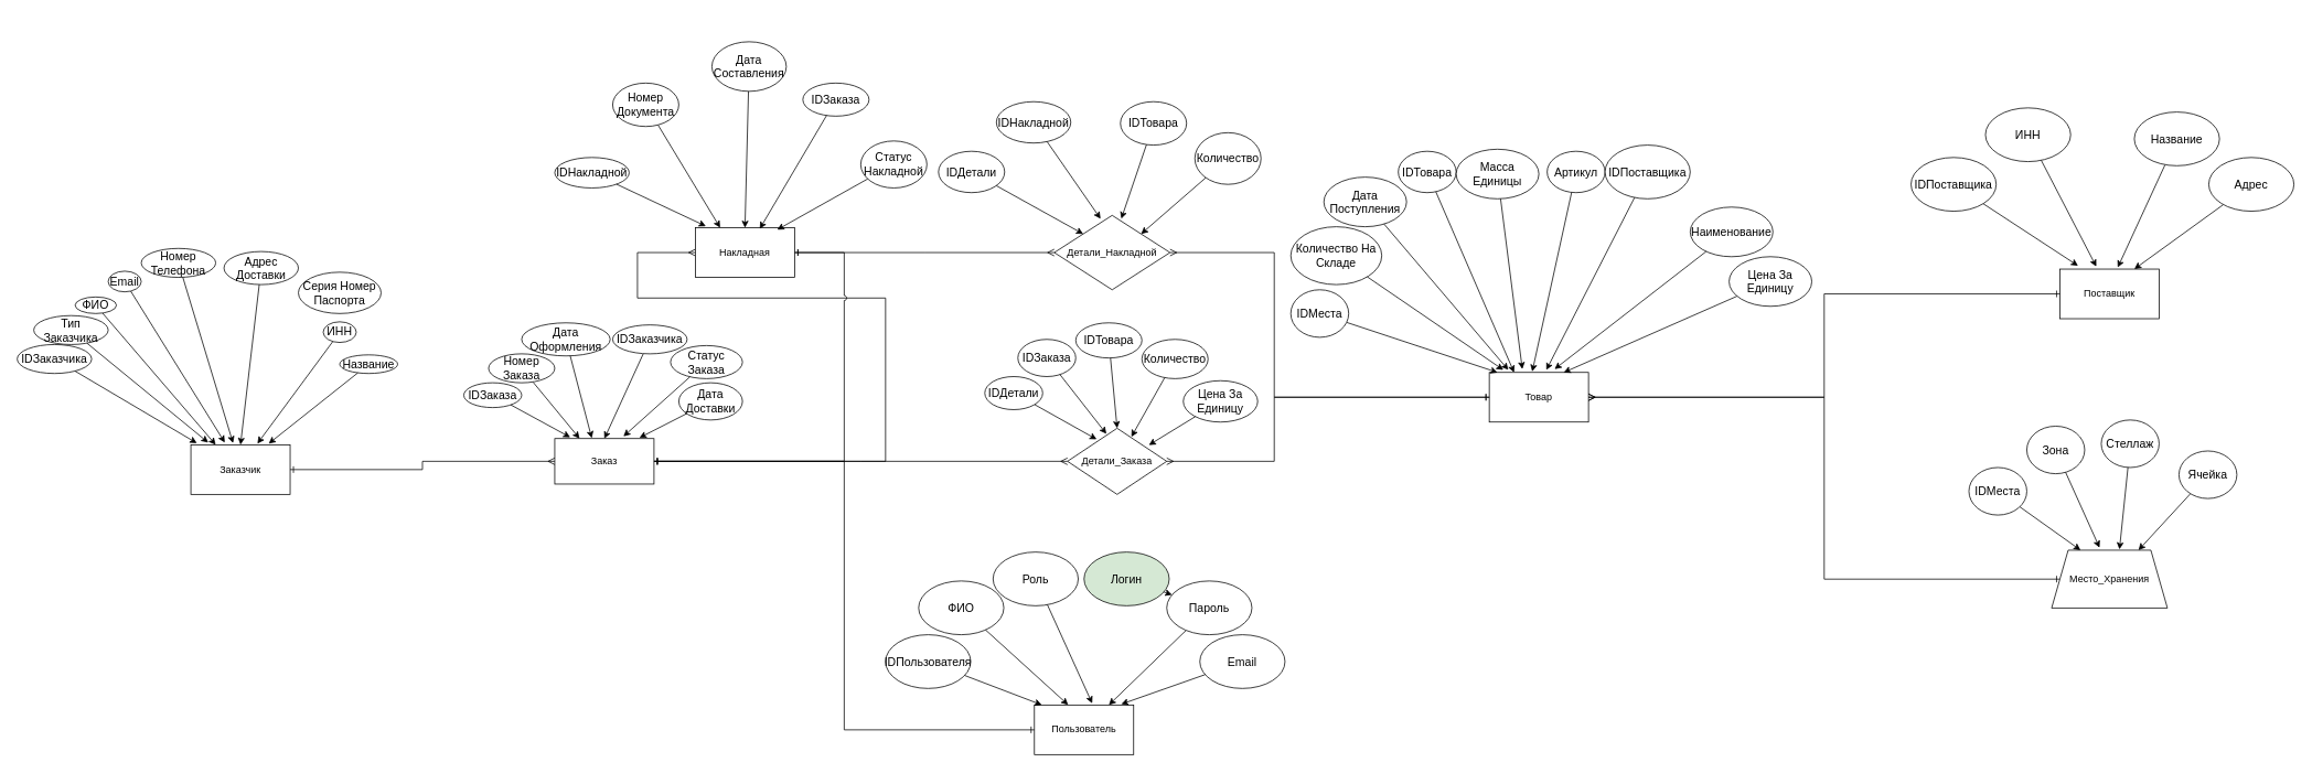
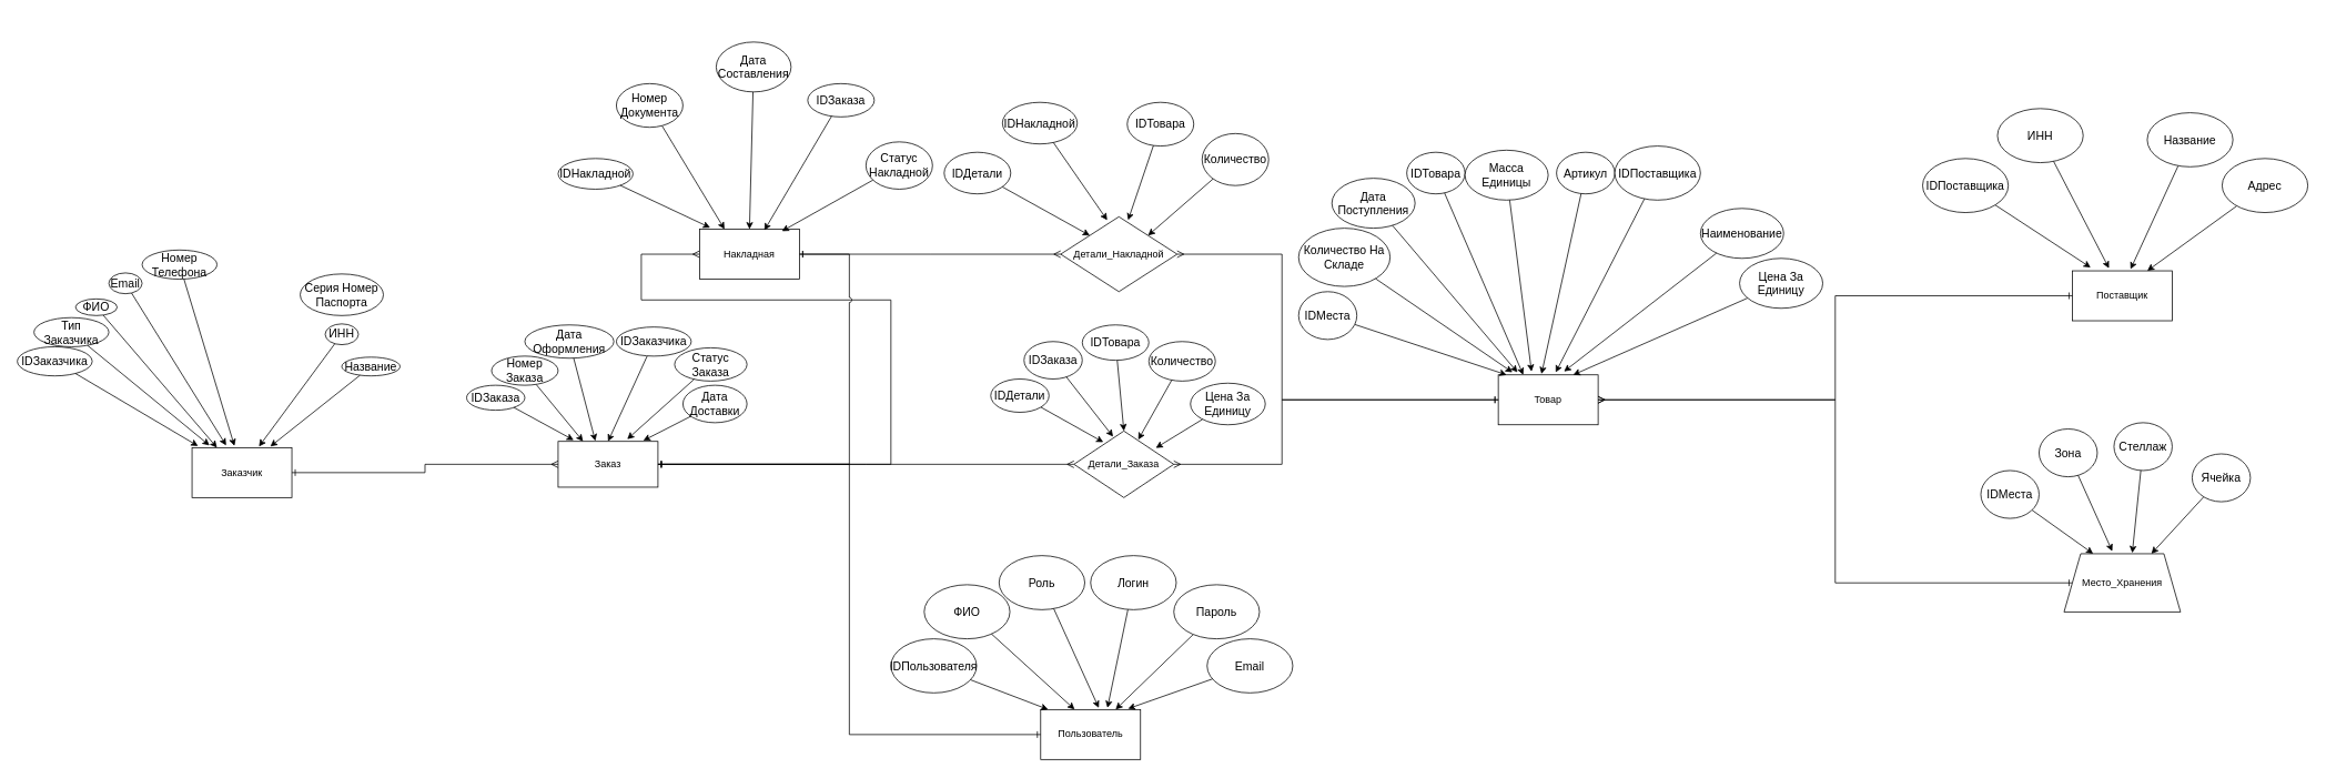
- <mxCell id="104" value="&lt;div&gt;&lt;span class=&quot;text-sm px-1 rounded-sm !font-mono bg-orange-300/15 text-orange-500 dark:text-orange-300&quot;&gt;Адрес Доставки&lt;/span&gt;&lt;/div&gt;" style="ellipse;whiteSpace=wrap;html=1;fontSize=14;" parent="95" vertex="1"><mxGeometry x="250" y="3.75" width="90" height="40" as="geometry" /></mxCell>
- <mxCell id="103" style="rounded=0;orthogonalLoop=1;jettySize=auto;html=1;entryX=0.5;entryY=0;entryDx=0;entryDy=0;" parent="95" source="104" target="96" edge="1"><mxGeometry relative="1" as="geometry" /></mxCell>
- <mxCell id="119" value="&lt;div&gt;&lt;span class=&quot;text-sm px-1 rounded-sm !font-mono bg-orange-300/15 text-orange-500 dark:text-orange-300&quot;&gt;Логин&lt;/span&gt;&lt;/div&gt;" style="ellipse;whiteSpace=wrap;html=1;fontSize=14;fillColor=#d5e8d4;" parent="114" vertex="1"><mxGeometry x="240" width="103" height="65" as="geometry" /></mxCell>
+ <mxCell id="119" value="&lt;div&gt;&lt;span class=&quot;text-sm px-1 rounded-sm !font-mono bg-orange-300/15 text-orange-500 dark:text-orange-300&quot;&gt;Логин&lt;/span&gt;&lt;/div&gt;" style="ellipse;whiteSpace=wrap;html=1;fontSize=14;" parent="114" vertex="1"><mxGeometry x="240" width="103" height="65" as="geometry" /></mxCell>
- <mxCell id="124" style="rounded=0;orthogonalLoop=1;jettySize=auto;html=1;" parent="114" source="119" target="121" edge="1"><mxGeometry relative="1" as="geometry" /></mxCell>
+ <mxCell id="124" style="rounded=0;orthogonalLoop=1;jettySize=auto;html=1;entryX=0.669;entryY=-0.033;entryDx=0;entryDy=0;entryPerimeter=0;" parent="114" source="119" target="115" edge="1"><mxGeometry relative="1" as="geometry" /></mxCell>
